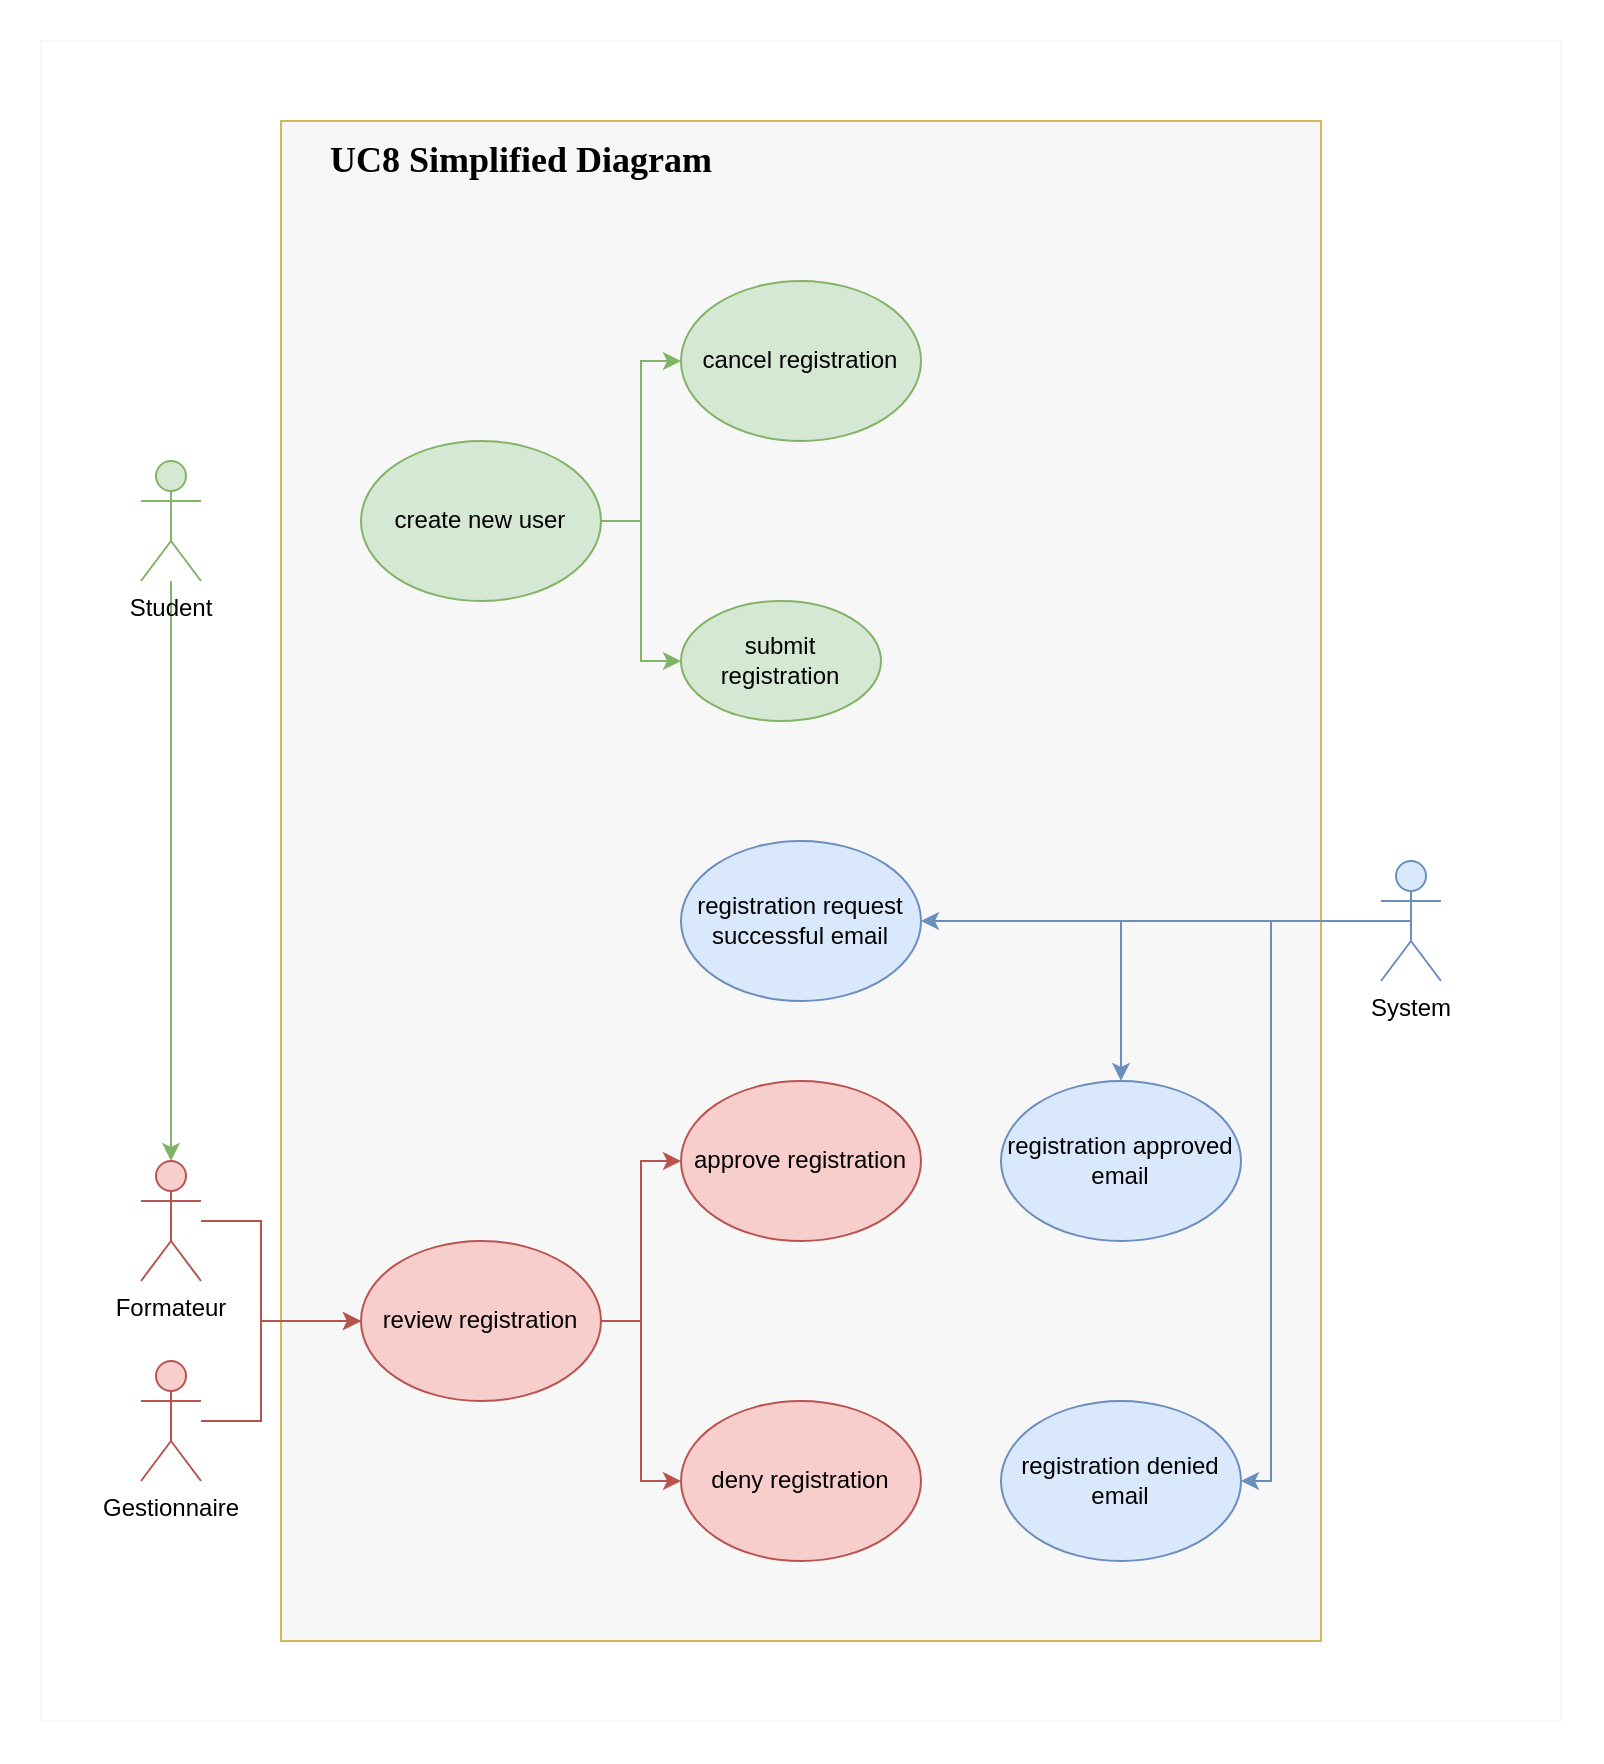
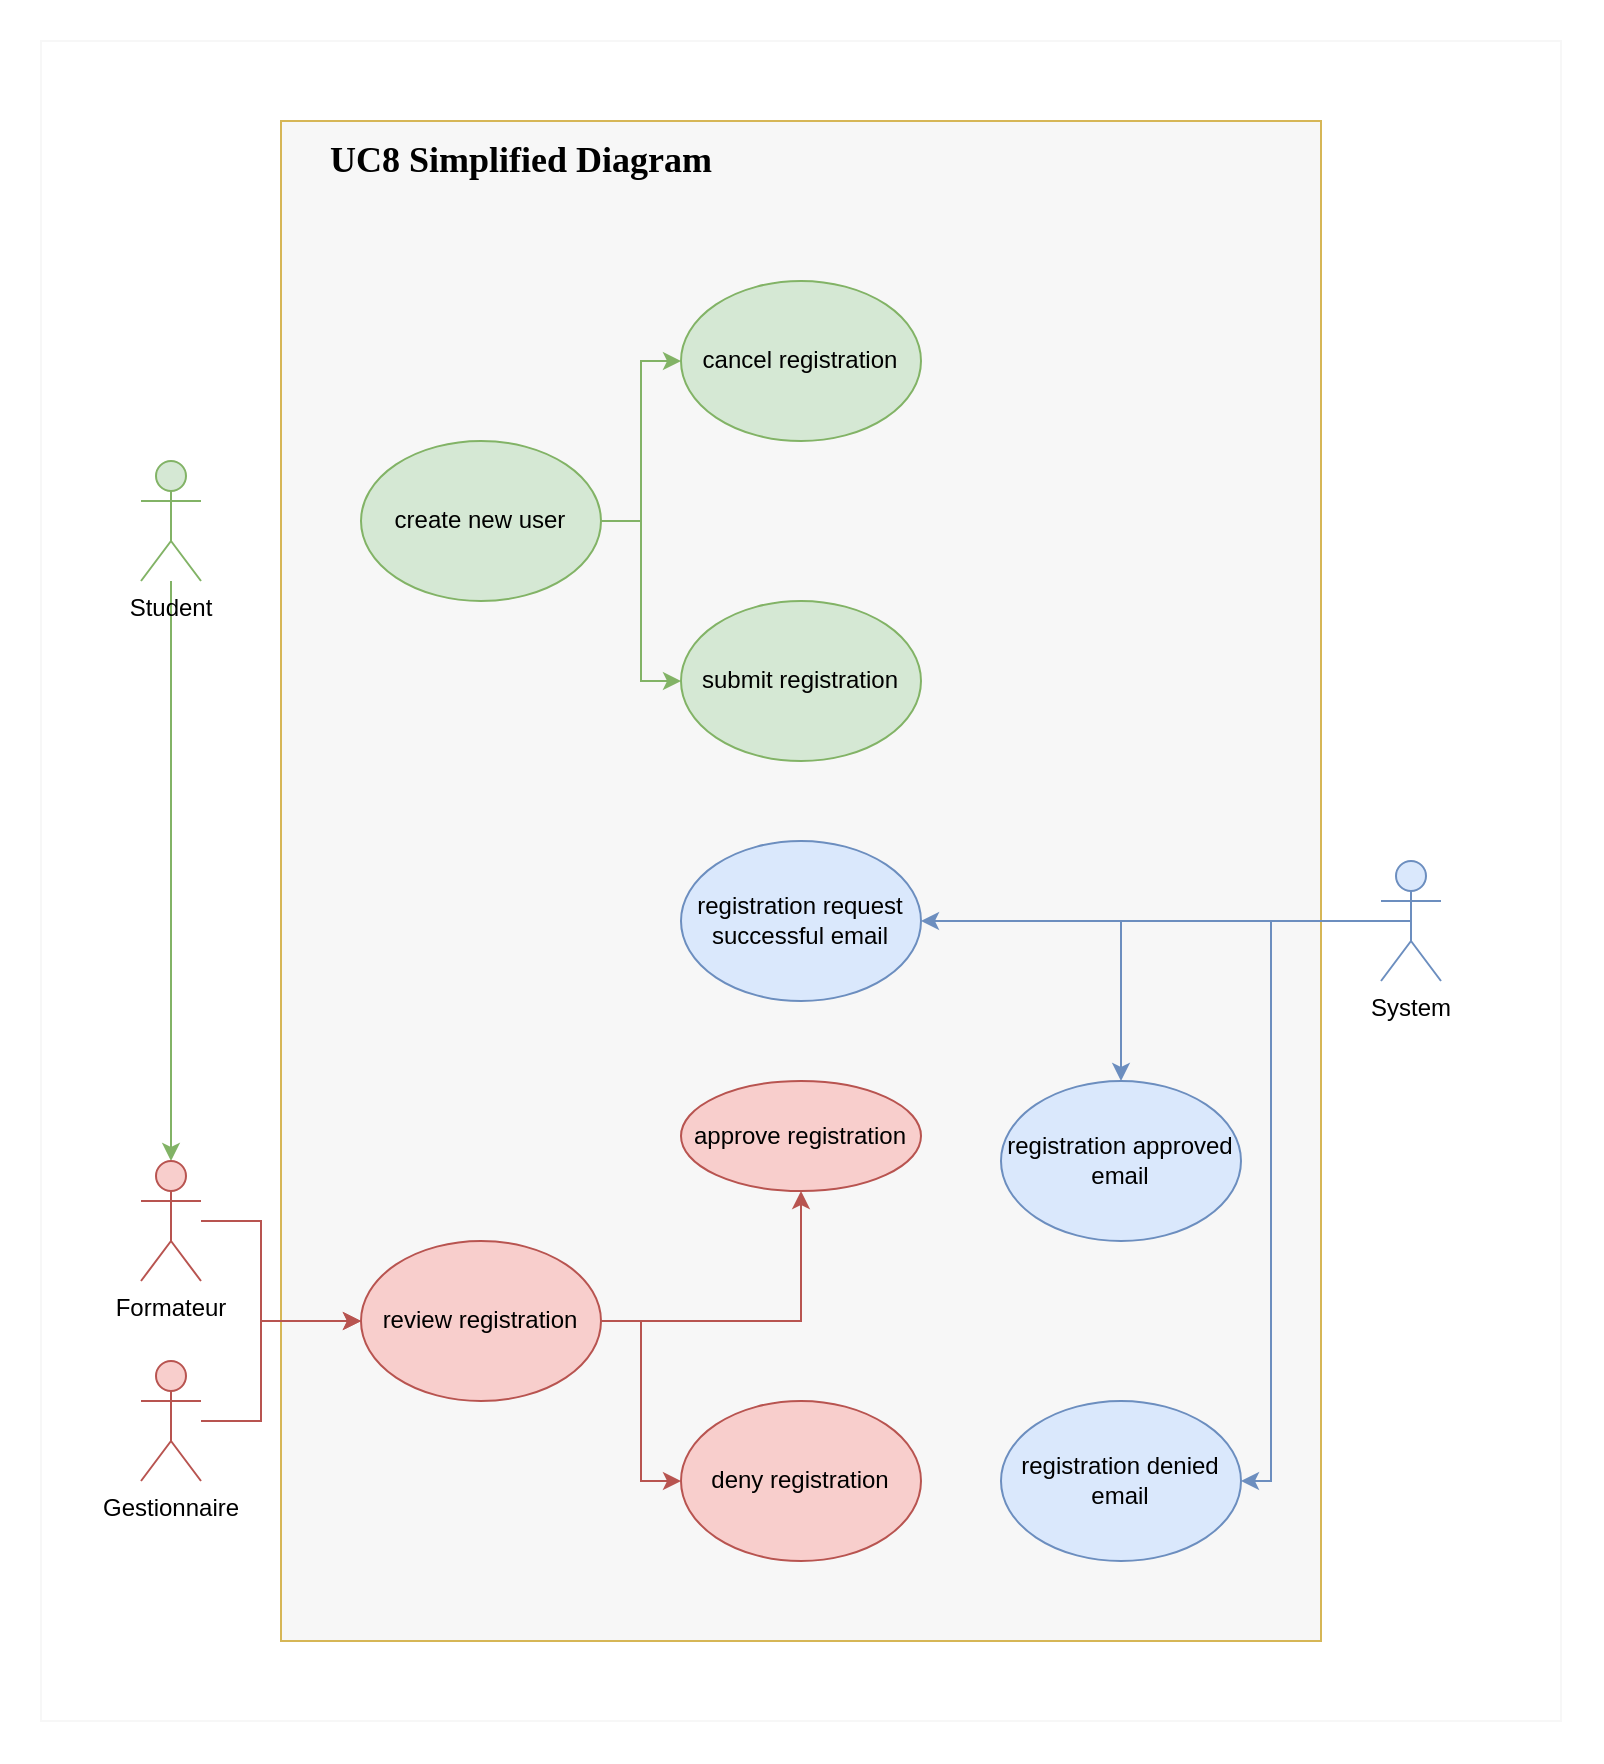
- <mxCell id="17" value="submit registration" style="ellipse;whiteSpace=wrap;html=1;fillColor=#d5e8d4;strokeColor=#82b366;" vertex="1" parent="1"><mxGeometry x="340" y="300" width="100" height="60" as="geometry" /></mxCell>
+ <mxCell id="17" value="submit registration" style="ellipse;whiteSpace=wrap;html=1;fillColor=#d5e8d4;strokeColor=#82b366;" vertex="1" parent="1"><mxGeometry x="340" y="300" width="120" height="80" as="geometry" /></mxCell>
- <mxCell id="19" value="approve registration" style="ellipse;whiteSpace=wrap;html=1;fillColor=#f8cecc;strokeColor=#b85450;" vertex="1" parent="1"><mxGeometry x="340" y="540" width="120" height="80" as="geometry" /></mxCell>
+ <mxCell id="19" value="approve registration" style="ellipse;whiteSpace=wrap;html=1;fillColor=#f8cecc;strokeColor=#b85450;" vertex="1" parent="1"><mxGeometry x="340" y="540" width="120" height="55" as="geometry" /></mxCell>
